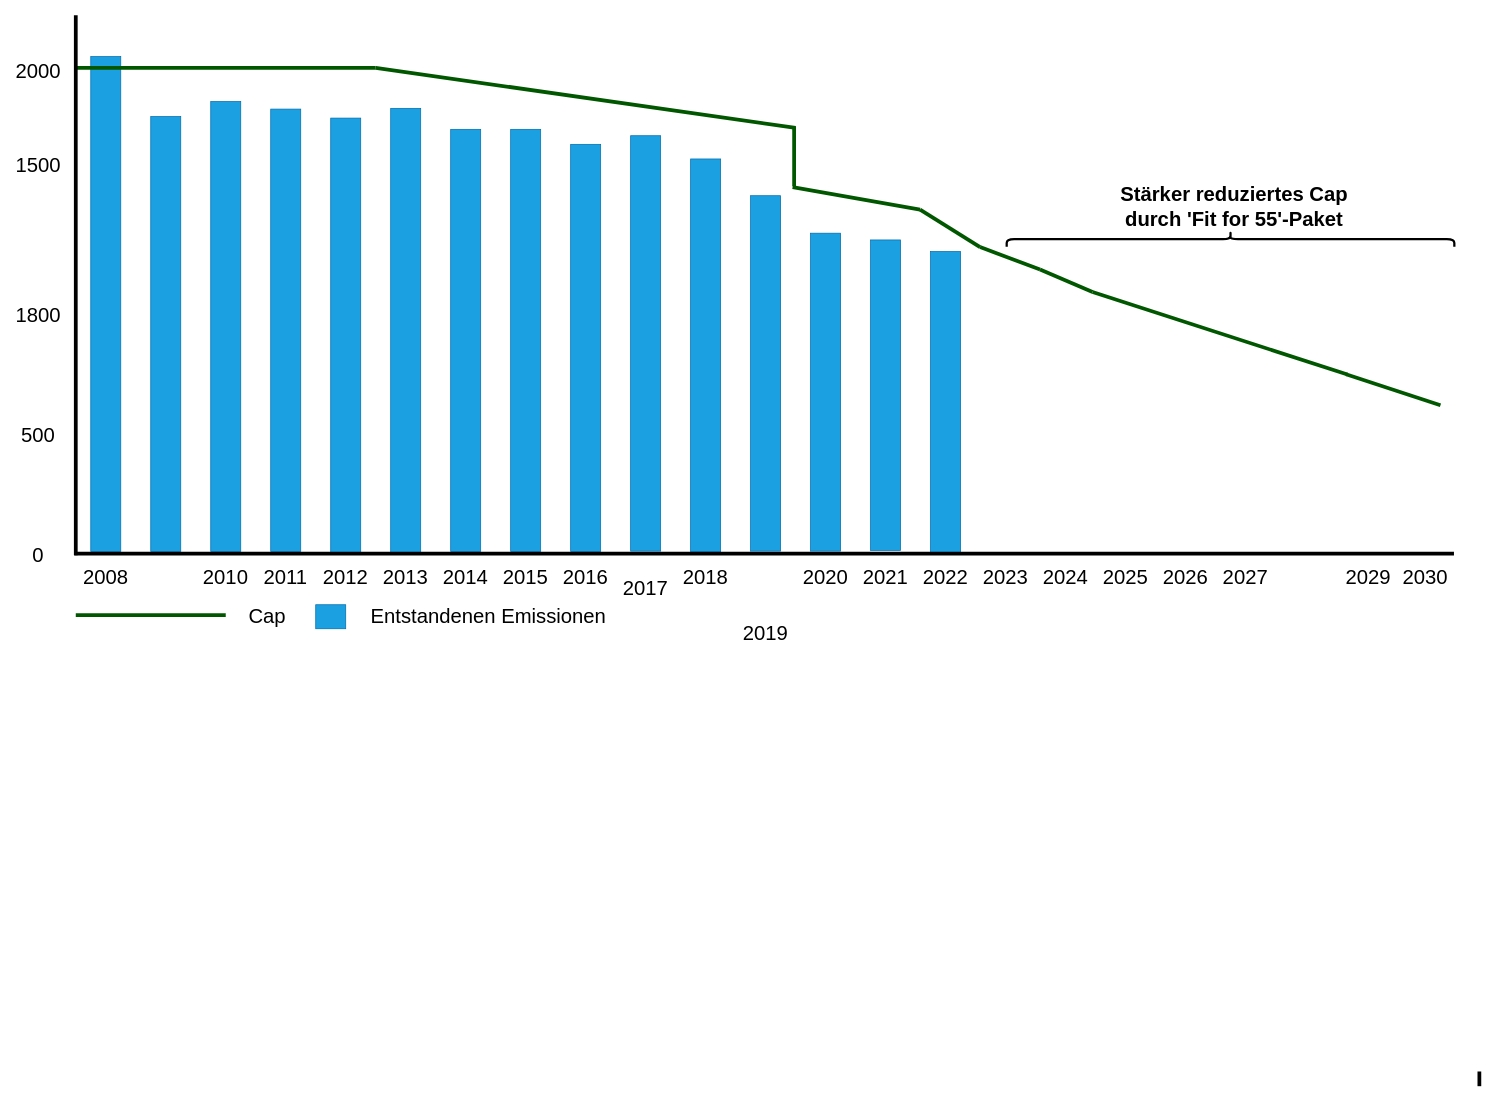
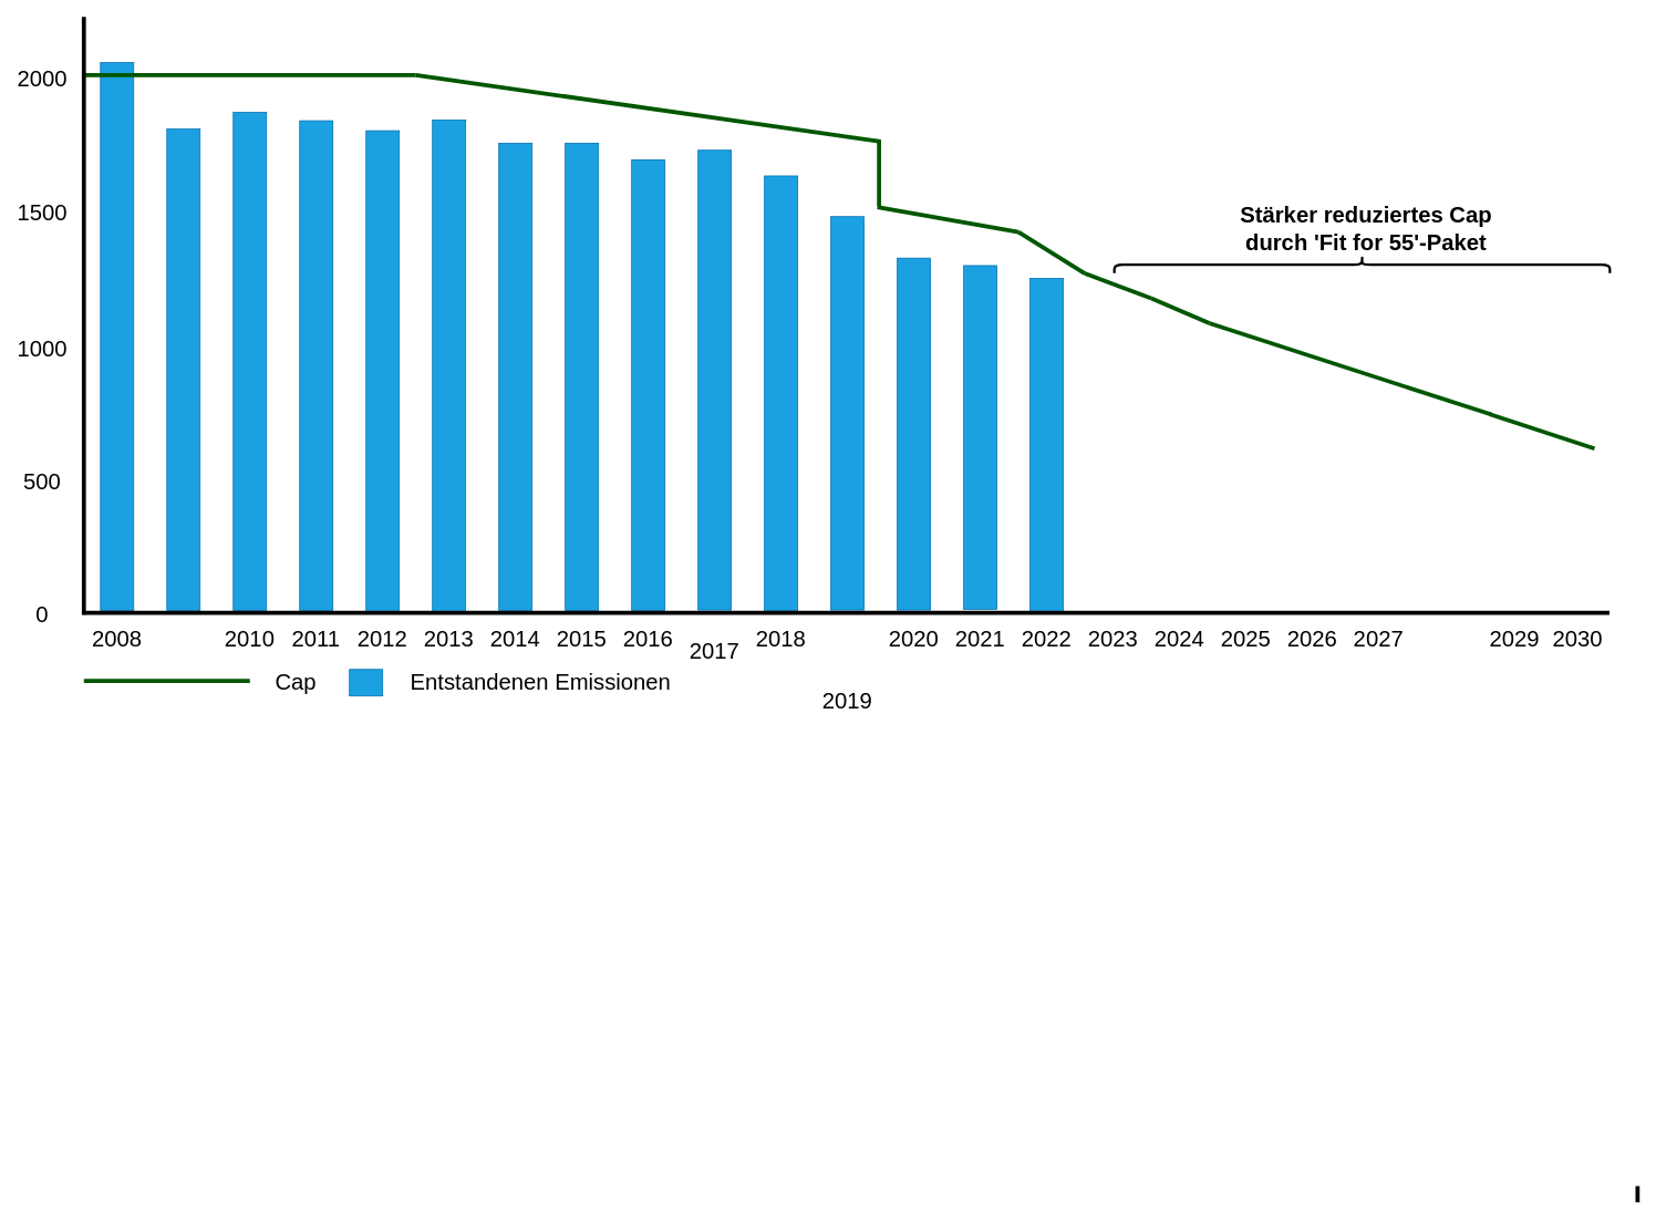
- <mxCell id="29" value="&lt;font style=&quot;font-size: 27px;&quot;&gt;1500&lt;/font&gt;" style="text;html=1;strokeColor=none;fillColor=none;align=center;verticalAlign=middle;whiteSpace=wrap;rounded=0;" vertex="1" parent="1"><mxGeometry x="20" y="200.5" width="60" height="40" as="geometry" /></mxCell>
+ <mxCell id="29" value="&lt;font style=&quot;font-size: 27px;&quot;&gt;1500&lt;/font&gt;" style="text;html=1;strokeColor=none;fillColor=none;align=center;verticalAlign=middle;whiteSpace=wrap;rounded=0;" vertex="1" parent="1"><mxGeometry x="20" y="235.5" width="60" height="40" as="geometry" /></mxCell>
- <mxCell id="28" value="&lt;font style=&quot;font-size: 27px;&quot;&gt;1800&lt;/font&gt;" style="text;html=1;strokeColor=none;fillColor=none;align=center;verticalAlign=middle;whiteSpace=wrap;rounded=0;" vertex="1" parent="1"><mxGeometry x="20" y="400" width="60" height="40" as="geometry" /></mxCell>
+ <mxCell id="28" value="&lt;font style=&quot;font-size: 27px;&quot;&gt;1000&lt;/font&gt;" style="text;html=1;strokeColor=none;fillColor=none;align=center;verticalAlign=middle;whiteSpace=wrap;rounded=0;" vertex="1" parent="1"><mxGeometry x="20" y="400" width="60" height="40" as="geometry" /></mxCell>
